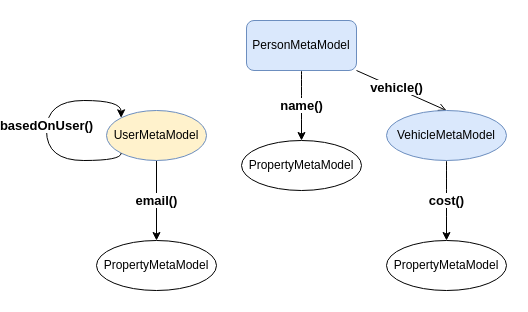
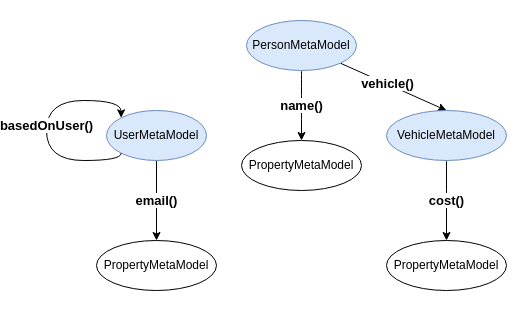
- <mxCell id="5" value="PersonMetaModel" style="whiteSpace=wrap;html=1;fillColor=#dae8fc;strokeColor=#6c8ebf;rounded=1;" vertex="1" parent="1"><mxGeometry x="220" y="20" width="110" height="50" as="geometry" /></mxCell>
+ <mxCell id="5" value="PersonMetaModel" style="ellipse;whiteSpace=wrap;html=1;fillColor=#dae8fc;strokeColor=#6c8ebf;" vertex="1" parent="1"><mxGeometry x="220" y="20" width="110" height="50" as="geometry" /></mxCell>
- <mxCell id="2" style="rounded=0;orthogonalLoop=1;jettySize=auto;html=1;exitX=1;exitY=1;exitDx=0;exitDy=0;entryX=0.5;entryY=0;entryDx=0;entryDy=0;endArrow=open;" edge="1" parent="1" source="5" target="9"><mxGeometry relative="1" as="geometry" /></mxCell>
+ <mxCell id="2" style="rounded=0;orthogonalLoop=1;jettySize=auto;html=1;exitX=1;exitY=1;exitDx=0;exitDy=0;entryX=0.5;entryY=0;entryDx=0;entryDy=0;" edge="1" parent="1" source="5" target="9"><mxGeometry relative="1" as="geometry" /></mxCell>
- <mxCell id="7" value="UserMetaModel" style="ellipse;whiteSpace=wrap;html=1;fillColor=#fff2cc;strokeColor=#6c8ebf;" vertex="1" parent="1"><mxGeometry x="80" y="110" width="100" height="50" as="geometry" /></mxCell>
+ <mxCell id="7" value="UserMetaModel" style="ellipse;whiteSpace=wrap;html=1;fillColor=#dae8fc;strokeColor=#6c8ebf;" vertex="1" parent="1"><mxGeometry x="80" y="110" width="100" height="50" as="geometry" /></mxCell>
